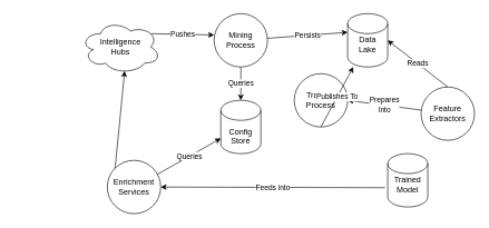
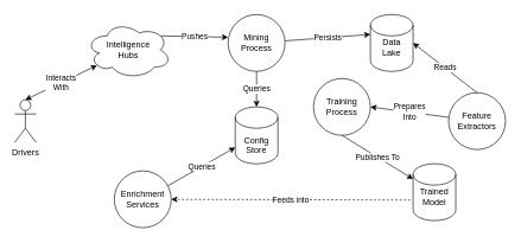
+ <mxCell id="17" value="Interacts&lt;br&gt;With" style="endArrow=classic;startArrow=classic;html=1;exitX=0.5;exitY=0;exitDx=0;exitDy=0;exitPerimeter=0;entryX=0.13;entryY=0.77;entryDx=0;entryDy=0;entryPerimeter=0;" parent="1" source="2" target="3" edge="1"><mxGeometry width="50" height="50" relative="1" as="geometry"><mxPoint x="350" y="220" as="sourcePoint" /><mxPoint x="400" y="170" as="targetPoint" /></mxGeometry></mxCell>
- <mxCell id="16" value="Publishes To" style="endArrow=classic;html=1;exitX=0.5;exitY=1;exitDx=0;exitDy=0;" parent="1" source="7" target="4" edge="1"><mxGeometry width="50" height="50" relative="1" as="geometry"><mxPoint x="350" y="220" as="sourcePoint" /><mxPoint x="556.667" y="250" as="targetPoint" /></mxGeometry></mxCell>
+ <mxCell id="16" value="Publishes To" style="endArrow=classic;html=1;exitX=0.5;exitY=1;exitDx=0;exitDy=0;" parent="1" source="7" target="19" edge="1"><mxGeometry width="50" height="50" relative="1" as="geometry"><mxPoint x="350" y="220" as="sourcePoint" /><mxPoint x="556.667" y="250" as="targetPoint" /></mxGeometry></mxCell>
+ <mxCell id="2" value="Drivers" style="shape=umlActor;verticalLabelPosition=bottom;verticalAlign=top;html=1;outlineConnect=0;" parent="1" vertex="1"><mxGeometry x="20" y="140" width="30" height="60" as="geometry" /></mxCell>
- <mxCell id="12" value="" style="endArrow=classic;html=1;exitX=0;exitY=0;exitDx=0;exitDy=0;entryX=0.55;entryY=0.95;entryDx=0;entryDy=0;entryPerimeter=0;" parent="1" source="9" target="3" edge="1"><mxGeometry width="50" height="50" relative="1" as="geometry"><mxPoint x="350" y="140" as="sourcePoint" /><mxPoint x="400" y="90" as="targetPoint" /></mxGeometry></mxCell>
- <mxCell id="20" value="Feeds into" style="endArrow=classic;html=1;exitX=-0.067;exitY=0.638;exitDx=0;exitDy=0;exitPerimeter=0;" parent="1" source="19" target="9" edge="1"><mxGeometry width="50" height="50" relative="1" as="geometry"><mxPoint x="350" y="200" as="sourcePoint" /><mxPoint x="400" y="150" as="targetPoint" /></mxGeometry></mxCell>
+ <mxCell id="20" value="Feeds into" style="endArrow=classic;html=1;exitX=-0.067;exitY=0.638;exitDx=0;exitDy=0;exitPerimeter=0;dashed=1;" parent="1" source="19" target="9" edge="1"><mxGeometry width="50" height="50" relative="1" as="geometry"><mxPoint x="350" y="200" as="sourcePoint" /><mxPoint x="400" y="150" as="targetPoint" /></mxGeometry></mxCell>
